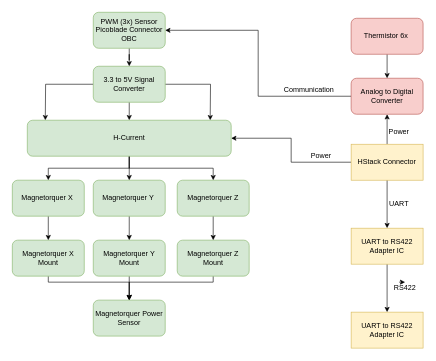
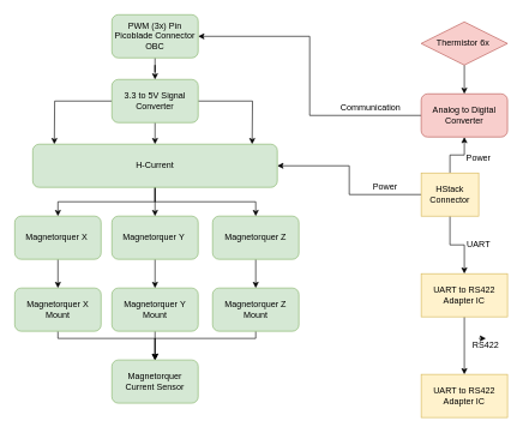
- <mxCell id="18" value="PWM (3x) Sensor Picoblade Connector OBC" style="rounded=1;whiteSpace=wrap;html=1;fillColor=#d5e8d4;strokeColor=#82b366;" vertex="1" parent="1"><mxGeometry x="155" y="20" width="120" height="60" as="geometry" /></mxCell>
+ <mxCell id="18" value="PWM (3x) Pin Picoblade Connector OBC" style="rounded=1;whiteSpace=wrap;html=1;fillColor=#d5e8d4;strokeColor=#82b366;" vertex="1" parent="1"><mxGeometry x="155" y="20" width="120" height="60" as="geometry" /></mxCell>
- <mxCell id="34" value="Thermistor 6x&amp;nbsp;" style="rounded=1;whiteSpace=wrap;html=1;fillColor=#f8cecc;strokeColor=#b85450;" vertex="1" parent="1"><mxGeometry x="585" y="30" width="120" height="60" as="geometry" /></mxCell>
+ <mxCell id="34" value="Thermistor 6x&amp;nbsp;" style="rhombus;whiteSpace=wrap;html=1;fillColor=#f8cecc;strokeColor=#b85450;" vertex="1" parent="1"><mxGeometry x="585" y="30" width="120" height="60" as="geometry" /></mxCell>
- <mxCell id="5" value="HStack Connector" style="rounded=0;whiteSpace=wrap;html=1;fillColor=#fff2cc;strokeColor=#d6b656;" vertex="1" parent="1"><mxGeometry x="585" y="240" width="120" height="60" as="geometry" /></mxCell>
+ <mxCell id="5" value="HStack Connector" style="rounded=0;whiteSpace=wrap;html=1;fillColor=#fff2cc;strokeColor=#d6b656;" vertex="1" parent="1"><mxGeometry x="585" y="240" width="80" height="60" as="geometry" /></mxCell>
- <mxCell id="12" value="Magnetorquer Power Sensor" style="rounded=1;whiteSpace=wrap;html=1;fillColor=#d5e8d4;strokeColor=#82b366;" vertex="1" parent="1"><mxGeometry x="155" y="500" width="120" height="60" as="geometry" /></mxCell>
+ <mxCell id="12" value="Magnetorquer Current Sensor" style="rounded=1;whiteSpace=wrap;html=1;fillColor=#d5e8d4;strokeColor=#82b366;" vertex="1" parent="1"><mxGeometry x="155" y="500" width="120" height="60" as="geometry" /></mxCell>
